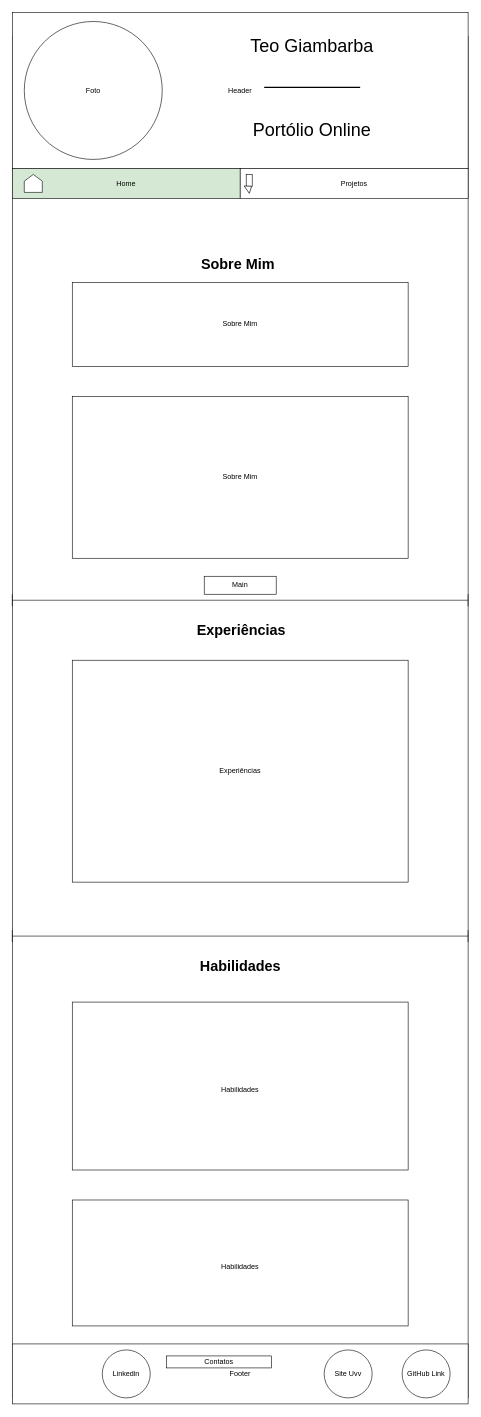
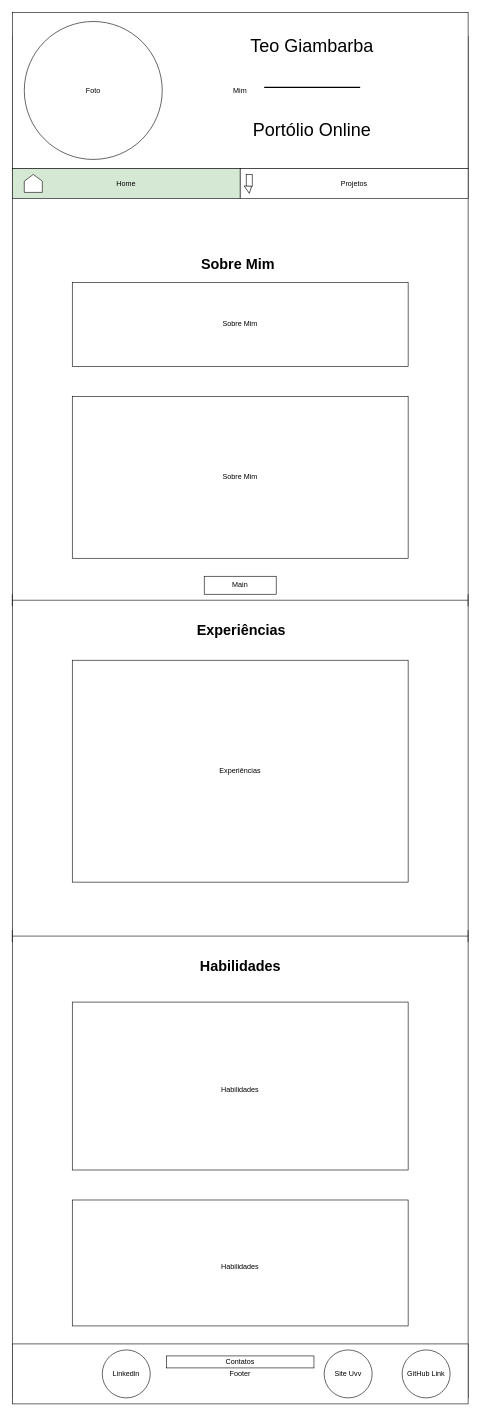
- <mxCell id="3" value="Header" style="rounded=0;whiteSpace=wrap;html=1;" parent="1" vertex="1"><mxGeometry x="20" width="760" height="260" as="geometry" y="20" /></mxCell>
+ <mxCell id="3" value="Mim" style="rounded=0;whiteSpace=wrap;html=1;" parent="1" vertex="1"><mxGeometry x="20" width="760" height="260" as="geometry" y="20" /></mxCell>
- <mxCell id="11" value="Contatos" style="rounded=0;whiteSpace=wrap;html=1;" parent="1" vertex="1"><mxGeometry x="277" y="2260" width="175" height="20" as="geometry" /></mxCell>
+ <mxCell id="11" value="Contatos" style="rounded=0;whiteSpace=wrap;html=1;" parent="1" vertex="1"><mxGeometry x="277" y="2260" width="246" height="20" as="geometry" /></mxCell>
